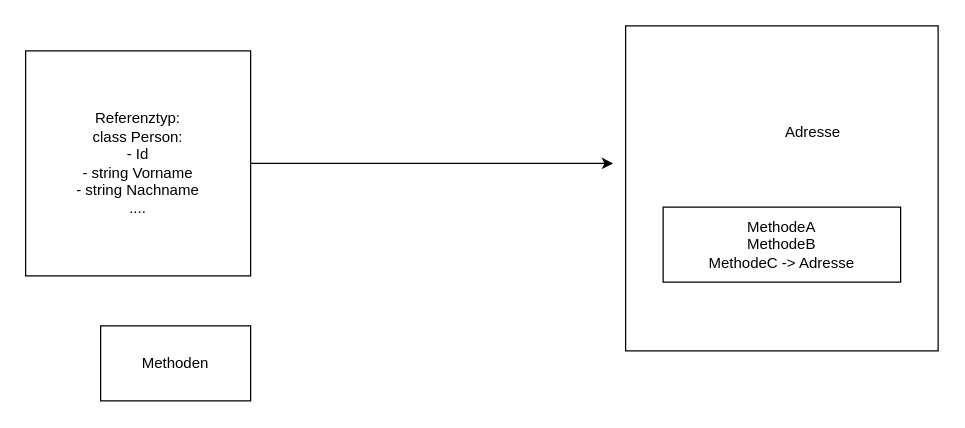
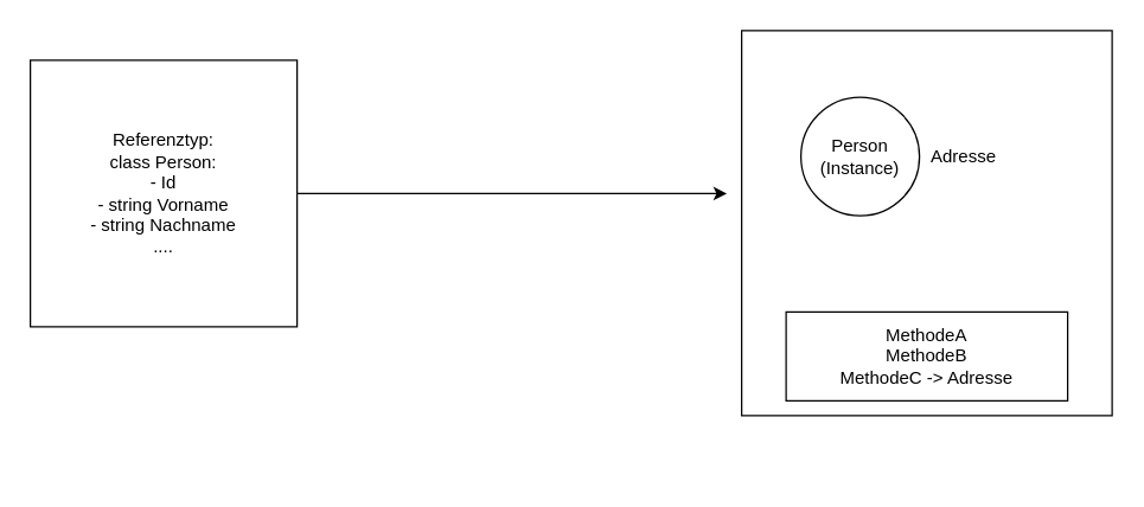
+ <mxCell id="5" value="Person (Instance)" style="ellipse;whiteSpace=wrap;html=1;aspect=fixed;" vertex="1" parent="1"><mxGeometry x="540" y="65" width="80" height="80" as="geometry" /></mxCell>
- <mxCell id="8" value="MethodeA&lt;br&gt;MethodeB&lt;br&gt;MethodeC -&amp;gt; Adresse" style="rounded=0;whiteSpace=wrap;html=1;" vertex="1" parent="1"><mxGeometry x="530" y="165" width="190" height="60" as="geometry" /></mxCell>
+ <mxCell id="8" value="MethodeA&lt;br&gt;MethodeB&lt;br&gt;MethodeC -&amp;gt; Adresse" style="rounded=0;whiteSpace=wrap;html=1;" vertex="1" parent="1"><mxGeometry x="530" y="210" width="190" height="60" as="geometry" /></mxCell>
- <mxCell id="7" value="Methoden" style="rounded=0;whiteSpace=wrap;html=1;" vertex="1" parent="1"><mxGeometry x="80" y="260" width="120" height="60" as="geometry" /></mxCell>
